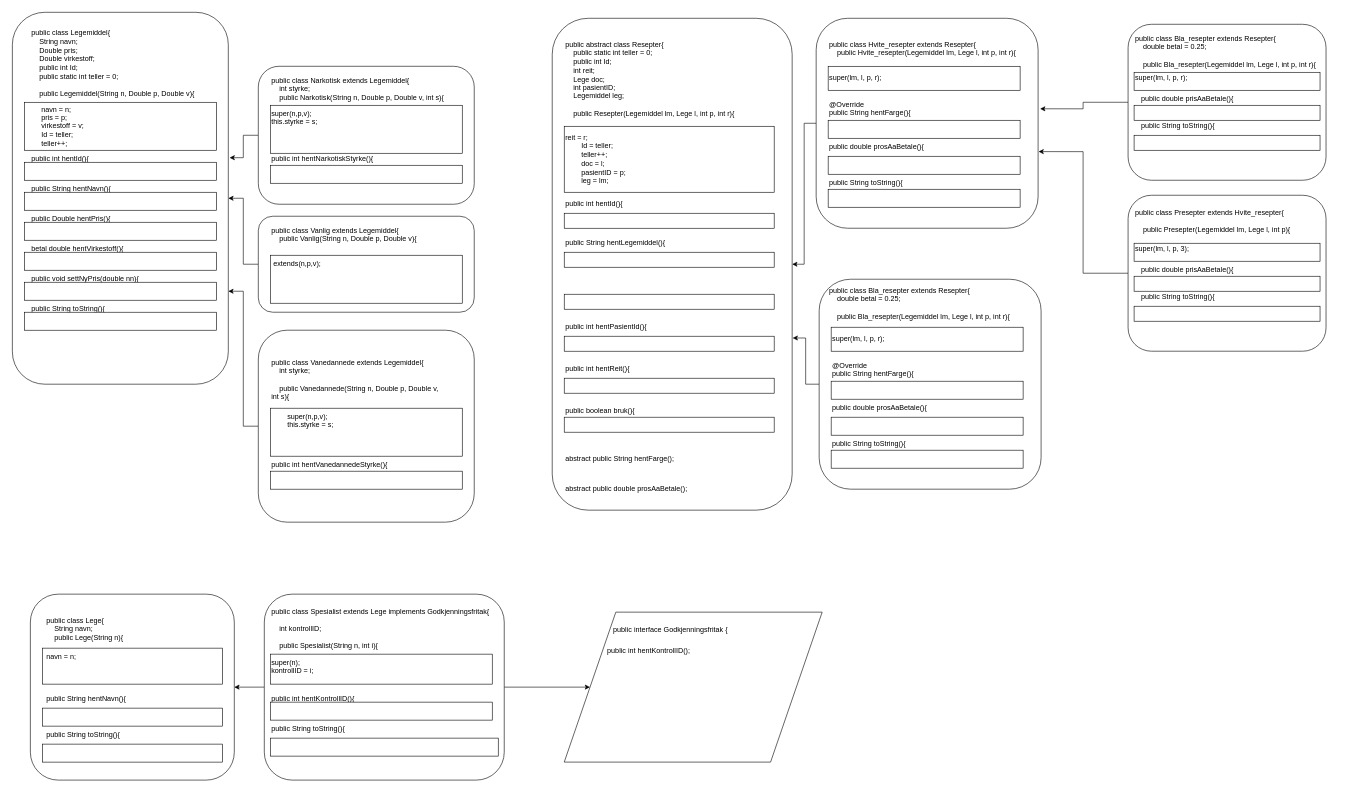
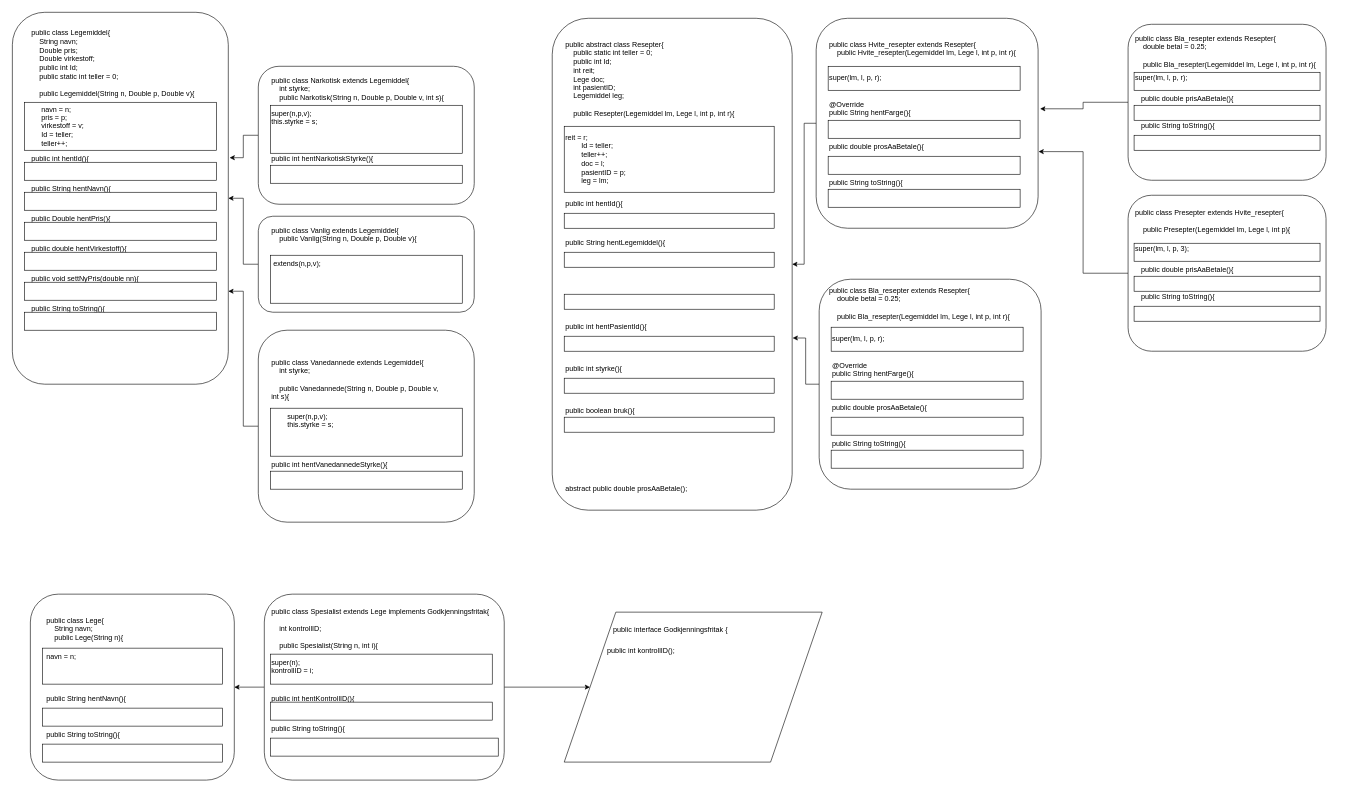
- <mxCell id="9" value="betal double hentVirkestoff(){" style="text;html=1;" parent="1" vertex="1"><mxGeometry x="50" y="400" width="180" height="30" as="geometry" /></mxCell>
+ <mxCell id="9" value="public double hentVirkestoff(){" style="text;html=1;" parent="1" vertex="1"><mxGeometry x="50" y="400" width="180" height="30" as="geometry" /></mxCell>
- <mxCell id="44" value="public int hentReit(){" style="text;html=1;" vertex="1" parent="1"><mxGeometry x="940" y="600" width="130" height="30" as="geometry" /></mxCell>
+ <mxCell id="44" value="public int styrke(){" style="text;html=1;" vertex="1" parent="1"><mxGeometry x="940" y="600" width="130" height="30" as="geometry" /></mxCell>
- <mxCell id="46" value="abstract public String hentFarge();" style="text;html=1;" vertex="1" parent="1"><mxGeometry x="940" y="750" width="210" height="30" as="geometry" /></mxCell>
- <mxCell id="115" value="public int hentKontrollID();" style="text;html=1;" vertex="1" parent="1"><mxGeometry x="1010" y="1070" width="160" height="30" as="geometry" /></mxCell>
+ <mxCell id="115" value="public int kontrollID();" style="text;html=1;" vertex="1" parent="1"><mxGeometry x="1010" y="1070" width="160" height="30" as="geometry" /></mxCell>
